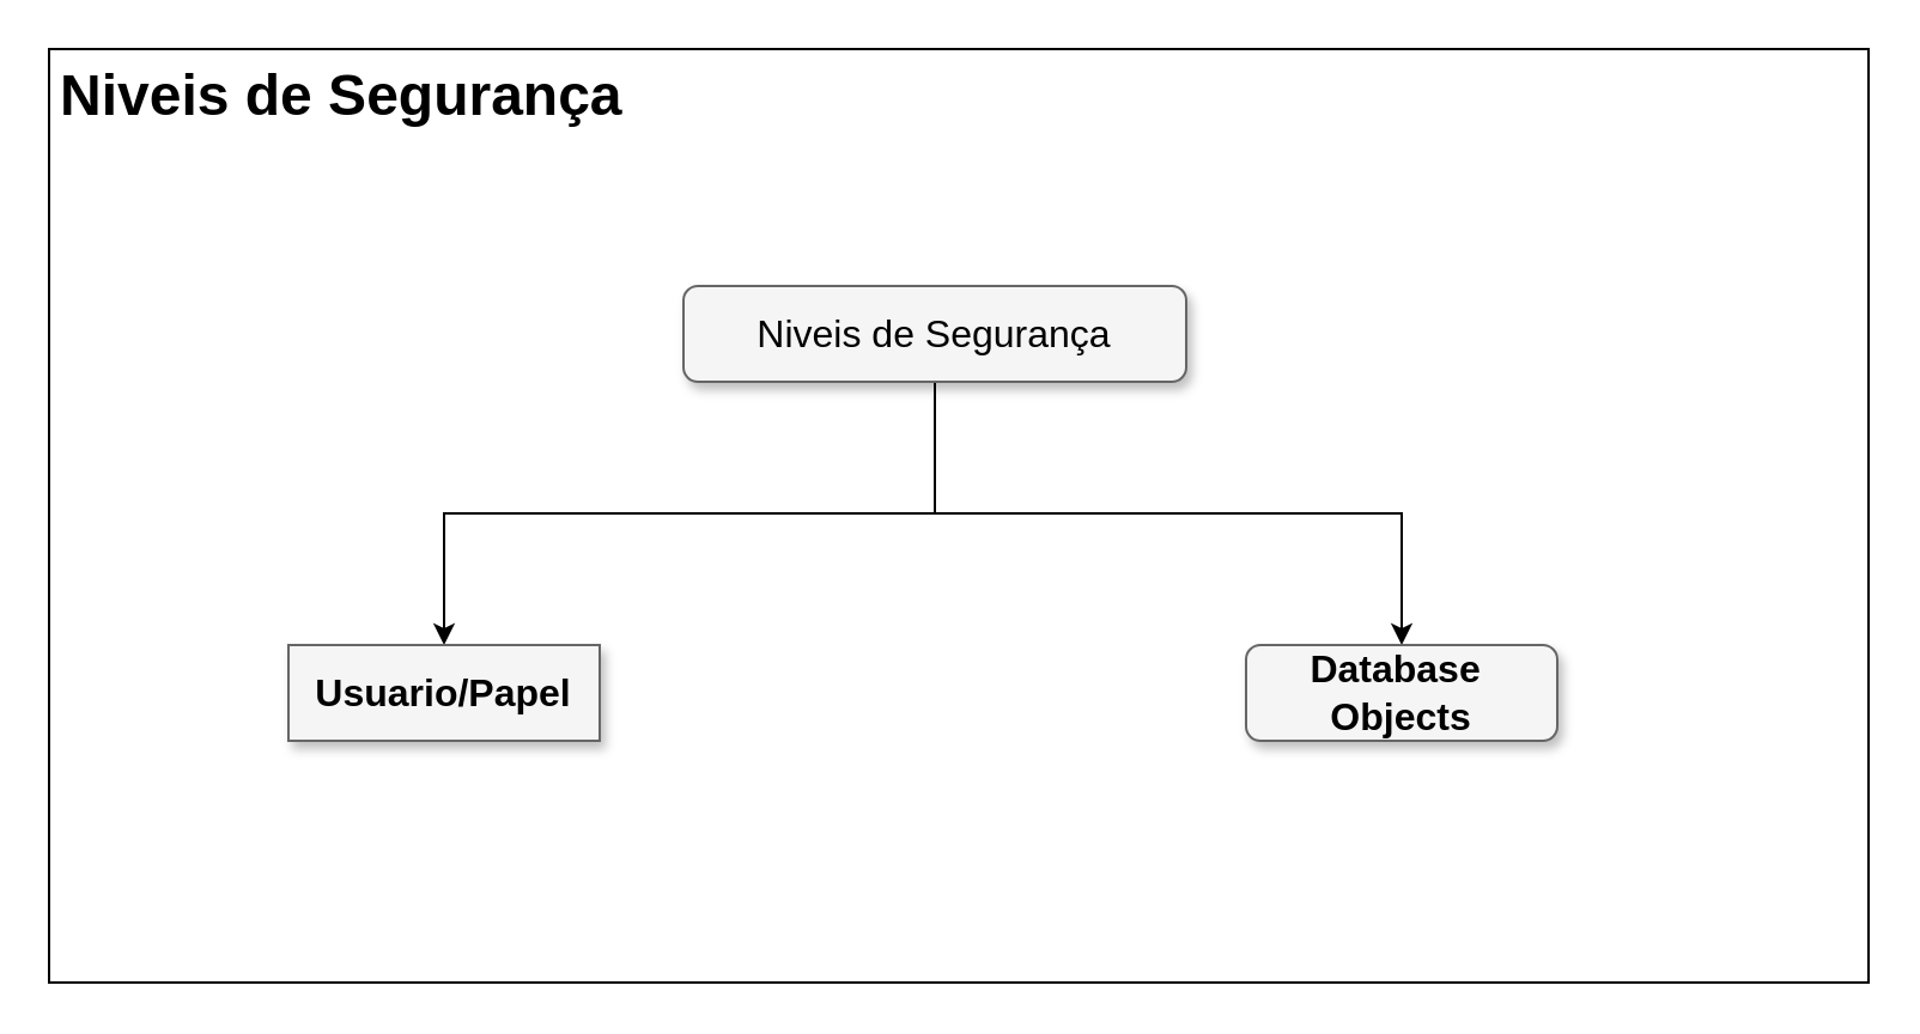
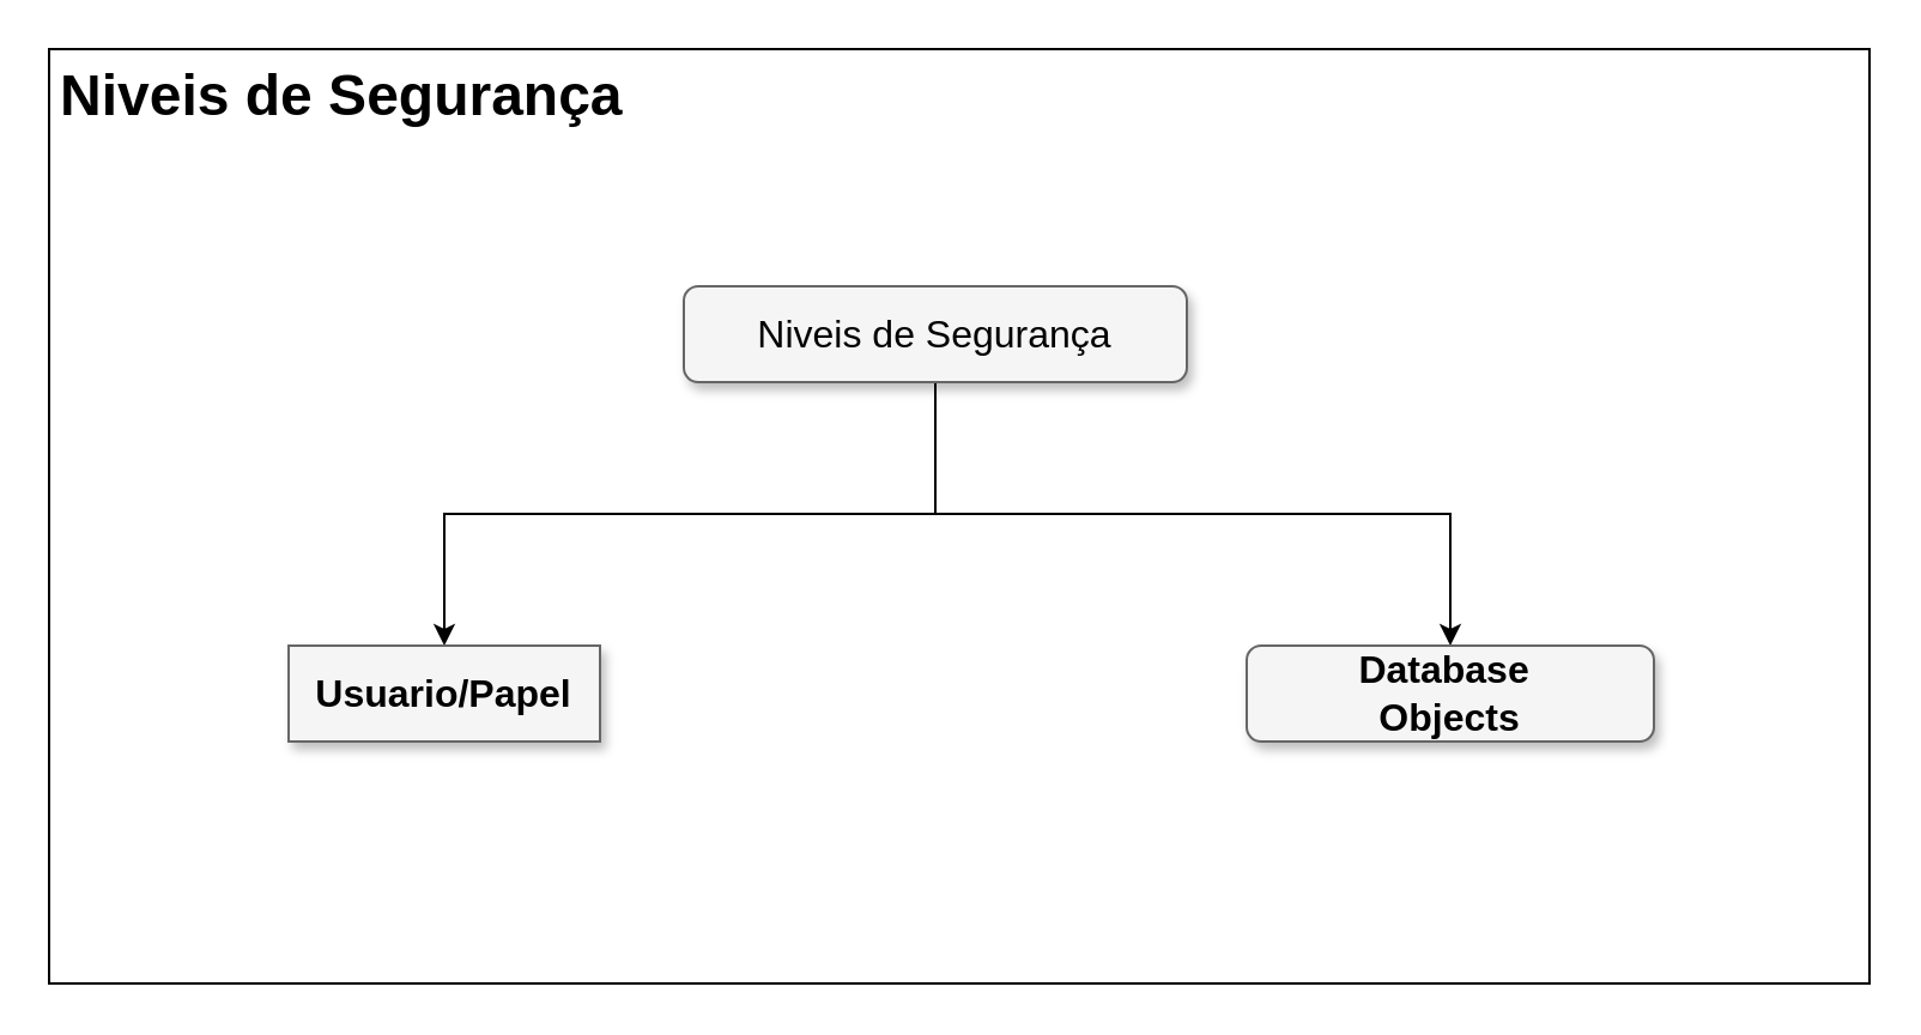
- <mxCell id="6" value="&lt;b&gt;Database&amp;nbsp;&lt;br&gt;Objects&lt;br&gt;&lt;/b&gt;" style="whiteSpace=wrap;html=1;rounded=1;shadow=1;strokeWidth=1;fontSize=16;align=center;fillColor=#f5f5f5;strokeColor=#666666;" parent="1" vertex="1"><mxGeometry x="520" y="269" width="130" height="40" as="geometry" /></mxCell>
+ <mxCell id="6" value="&lt;b&gt;Database&amp;nbsp;&lt;br&gt;Objects&lt;br&gt;&lt;/b&gt;" style="whiteSpace=wrap;html=1;rounded=1;shadow=1;strokeWidth=1;fontSize=16;align=center;fillColor=#f5f5f5;strokeColor=#666666;" parent="1" vertex="1"><mxGeometry x="520" y="269" width="170" height="40" as="geometry" /></mxCell>
